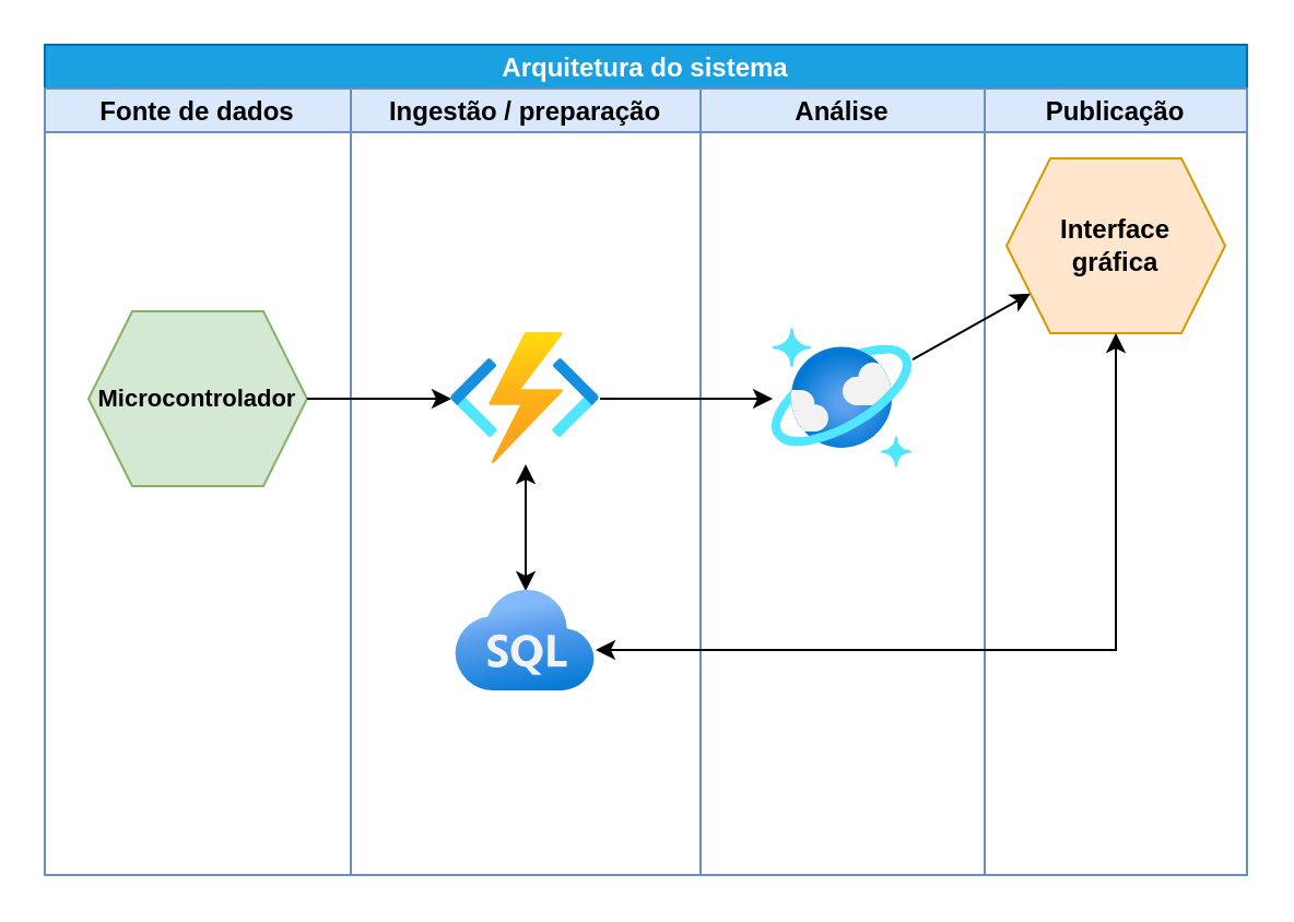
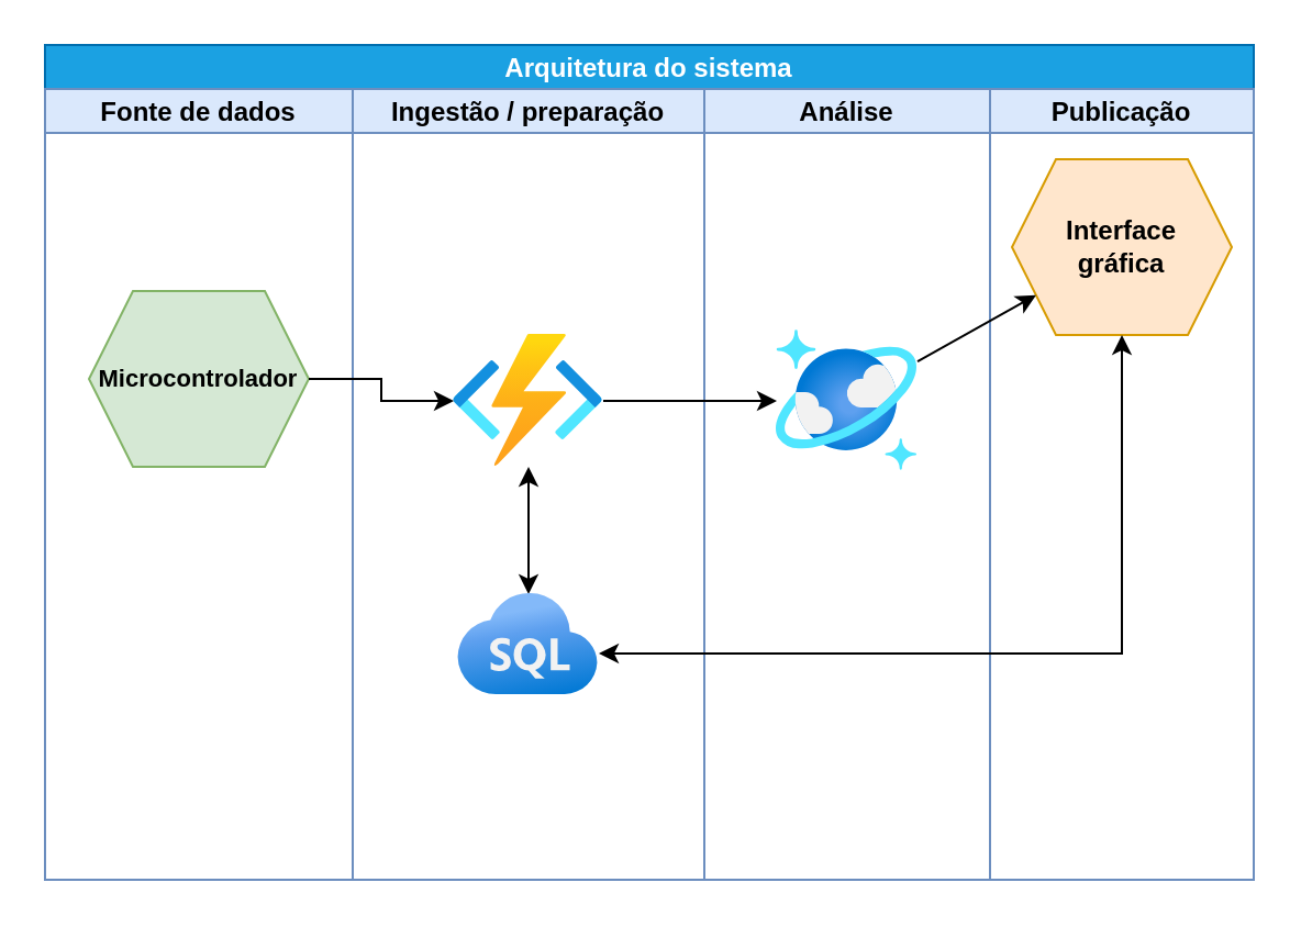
- <mxCell id="4" value="&lt;b&gt;&lt;font style=&quot;font-size: 11px&quot;&gt;Microcontrolador&lt;/font&gt;&lt;/b&gt;" style="shape=hexagon;perimeter=hexagonPerimeter2;whiteSpace=wrap;html=1;fixedSize=1;fillColor=#d5e8d4;strokeColor=#82b366;" parent="3" vertex="1"><mxGeometry x="20" y="102" width="100" height="80" as="geometry" /></mxCell>
+ <mxCell id="4" value="&lt;b&gt;&lt;font style=&quot;font-size: 11px&quot;&gt;Microcontrolador&lt;/font&gt;&lt;/b&gt;" style="shape=hexagon;perimeter=hexagonPerimeter2;whiteSpace=wrap;html=1;fixedSize=1;fillColor=#d5e8d4;strokeColor=#82b366;" parent="3" vertex="1"><mxGeometry x="20" y="92" width="100" height="80" as="geometry" /></mxCell>
